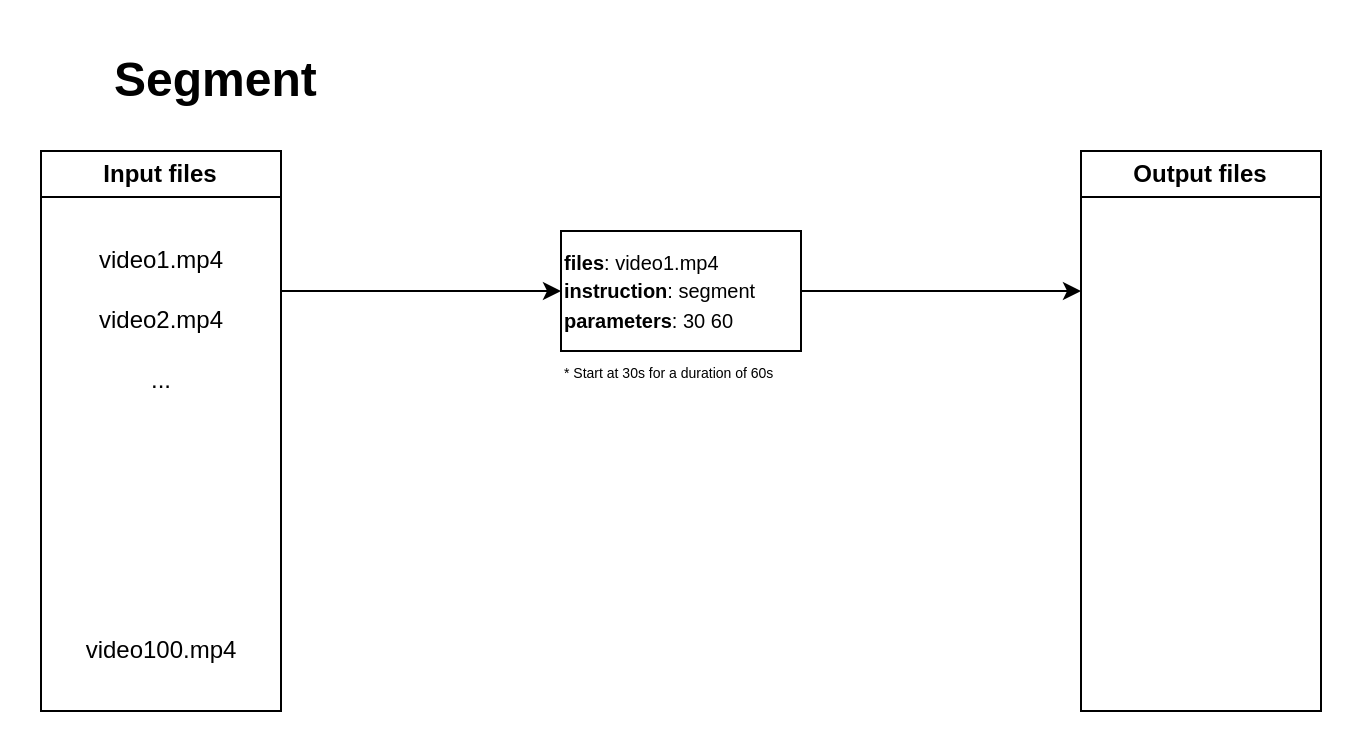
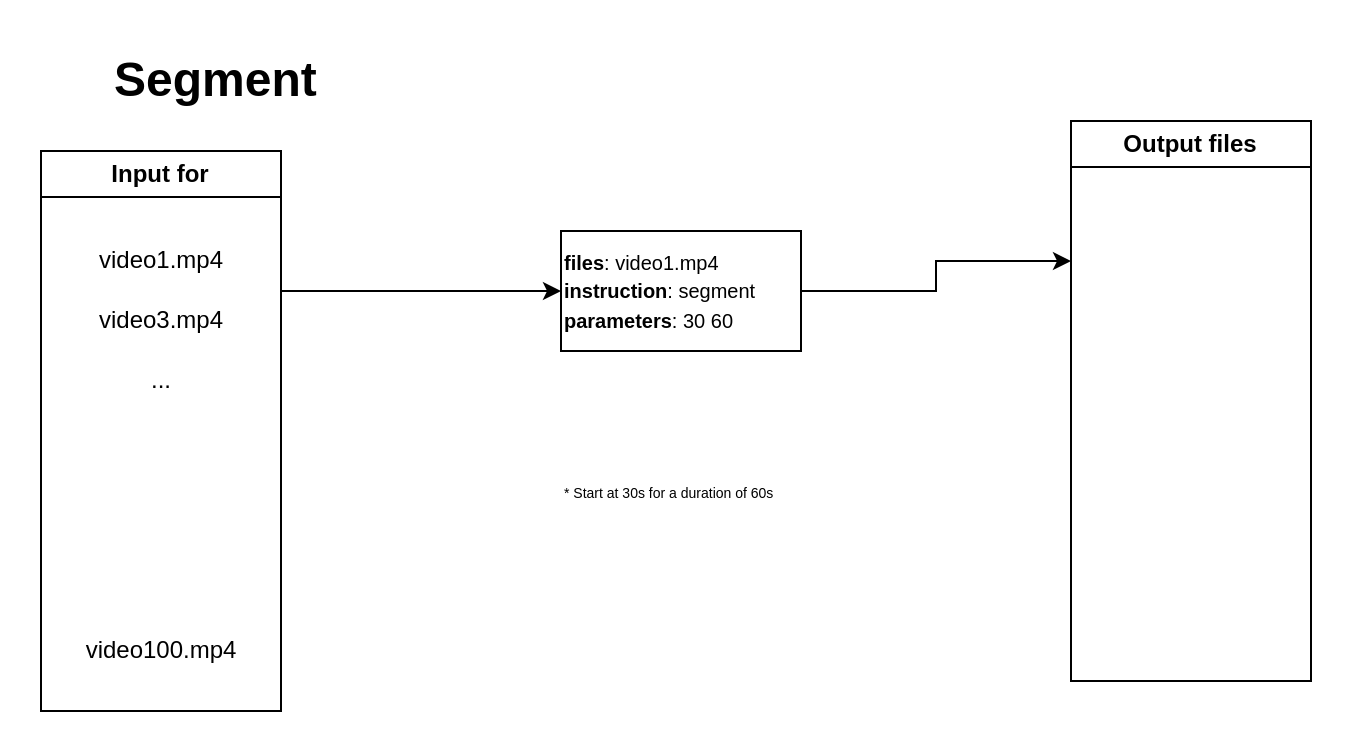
- <mxCell id="3" value="Input files" style="swimlane;whiteSpace=wrap;html=1;" vertex="1" parent="1"><mxGeometry x="20" y="75" width="120" height="280" as="geometry"><mxRectangle x="40" y="200" width="80" height="30" as="alternateBounds" /></mxGeometry></mxCell>
+ <mxCell id="3" value="Input for" style="swimlane;whiteSpace=wrap;html=1;" vertex="1" parent="1"><mxGeometry x="20" y="75" width="120" height="280" as="geometry"><mxRectangle x="40" y="200" width="80" height="30" as="alternateBounds" /></mxGeometry></mxCell>
- <mxCell id="5" value="video2.mp4" style="text;html=1;align=center;verticalAlign=middle;resizable=0;points=[];autosize=1;strokeColor=none;fillColor=none;rounded=0;" vertex="1" parent="3"><mxGeometry x="15" y="70" width="90" height="30" as="geometry" /></mxCell>
+ <mxCell id="5" value="video3.mp4" style="text;html=1;align=center;verticalAlign=middle;resizable=0;points=[];autosize=1;strokeColor=none;fillColor=none;rounded=0;" vertex="1" parent="3"><mxGeometry x="15" y="70" width="90" height="30" as="geometry" /></mxCell>
- <mxCell id="12" value="&lt;font style=&quot;font-size: 7px;&quot;&gt;* Start at 30s for a duration of 60s&lt;/font&gt;" style="text;html=1;strokeColor=none;fillColor=none;align=left;verticalAlign=middle;whiteSpace=wrap;rounded=0;" vertex="1" parent="1"><mxGeometry x="280" y="175" width="120" height="20" as="geometry" /></mxCell>
+ <mxCell id="12" value="&lt;font style=&quot;font-size: 7px;&quot;&gt;* Start at 30s for a duration of 60s&lt;/font&gt;" style="text;html=1;strokeColor=none;fillColor=none;align=left;verticalAlign=middle;whiteSpace=wrap;rounded=0;" vertex="1" parent="1"><mxGeometry x="280" y="235" width="120" height="20" as="geometry" /></mxCell>
- <mxCell id="8" value="Output files" style="swimlane;whiteSpace=wrap;html=1;" vertex="1" parent="1"><mxGeometry x="540" y="75" width="120" height="280" as="geometry"><mxRectangle x="600" y="200" width="80" height="30" as="alternateBounds" /></mxGeometry></mxCell>
+ <mxCell id="8" value="Output files" style="swimlane;whiteSpace=wrap;html=1;" vertex="1" parent="1"><mxGeometry x="535" y="60" width="120" height="280" as="geometry"><mxRectangle x="600" y="200" width="80" height="30" as="alternateBounds" /></mxGeometry></mxCell>
